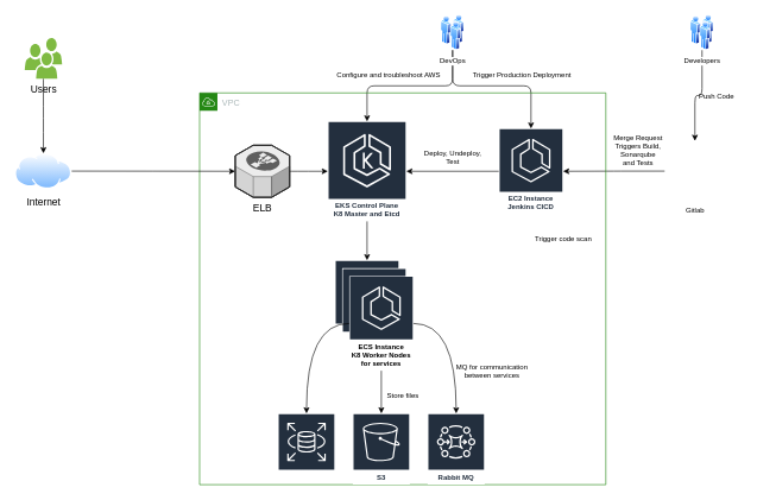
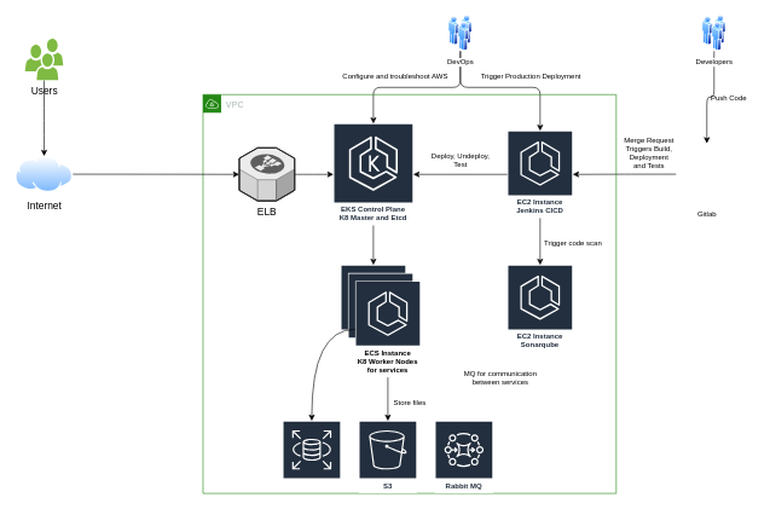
- <mxCell id="15" value="Merge Request&lt;br&gt;Triggers Build,&lt;br&gt;Sonarqube&lt;br&gt;and Tests&lt;br&gt;" style="text;html=1;resizable=0;autosize=1;align=center;verticalAlign=middle;points=[];fillColor=none;strokeColor=none;rounded=0;fontSize=10;" parent="1" vertex="1"><mxGeometry x="849" y="180" width="90" height="60" as="geometry" /></mxCell>
+ <mxCell id="15" value="Merge Request&lt;br&gt;Triggers Build,&lt;br&gt;Deployment&lt;br&gt;and Tests&lt;br&gt;" style="text;html=1;resizable=0;autosize=1;align=center;verticalAlign=middle;points=[];fillColor=none;strokeColor=none;rounded=0;fontSize=10;" parent="1" vertex="1"><mxGeometry x="849" y="180" width="90" height="60" as="geometry" /></mxCell>
+ <mxCell id="19" style="edgeStyle=orthogonalEdgeStyle;orthogonalLoop=1;jettySize=auto;html=1;fontSize=10;" parent="1" source="21" target="22" edge="1"><mxGeometry relative="1" as="geometry" /></mxCell>
+ <mxCell id="22" value="EC2 Instance&lt;br&gt;Sonarqube" style="sketch=0;outlineConnect=0;fontColor=#232F3E;gradientColor=none;strokeColor=#ffffff;fillColor=#232F3E;dashed=0;verticalLabelPosition=middle;verticalAlign=bottom;align=center;html=1;whiteSpace=wrap;fontSize=10;fontStyle=1;spacing=3;shape=mxgraph.aws4.productIcon;prIcon=mxgraph.aws4.ecs;rounded=0;" parent="1" vertex="1"><mxGeometry x="699" y="365" width="90" height="120" as="geometry" /></mxCell>
- <mxCell id="40" style="edgeStyle=orthogonalEdgeStyle;curved=1;rounded=0;orthogonalLoop=1;jettySize=auto;html=1;fontSize=14;" parent="1" source="30" target="35" edge="1"><mxGeometry relative="1" as="geometry" /></mxCell>
